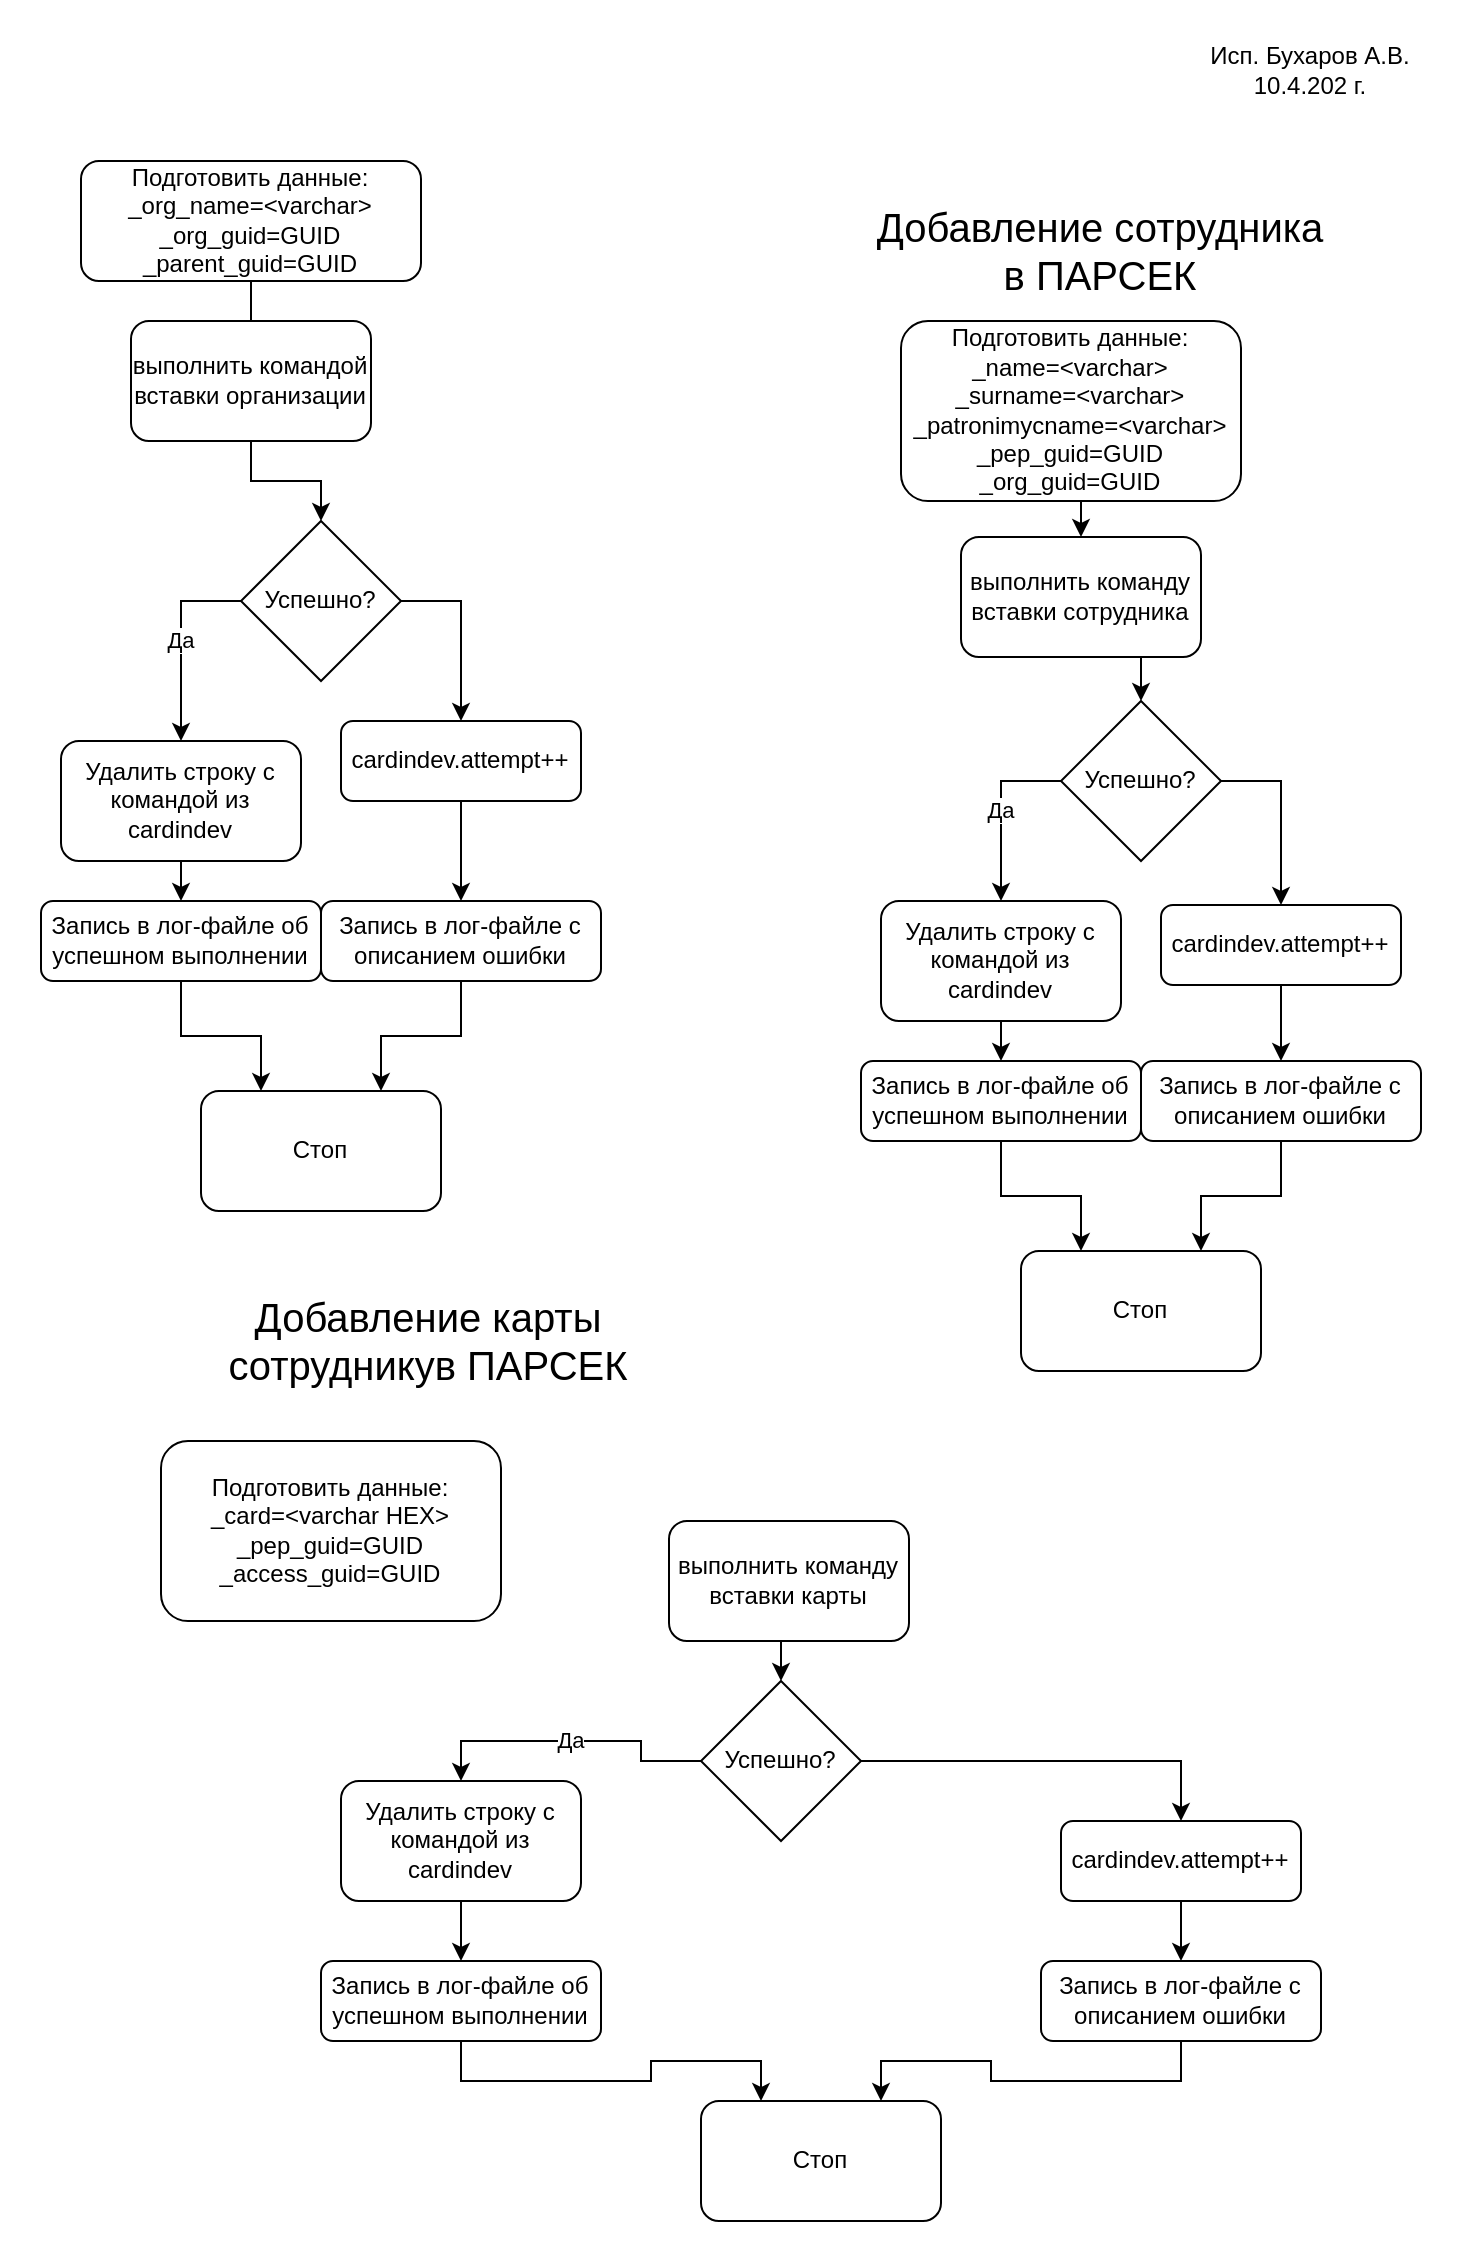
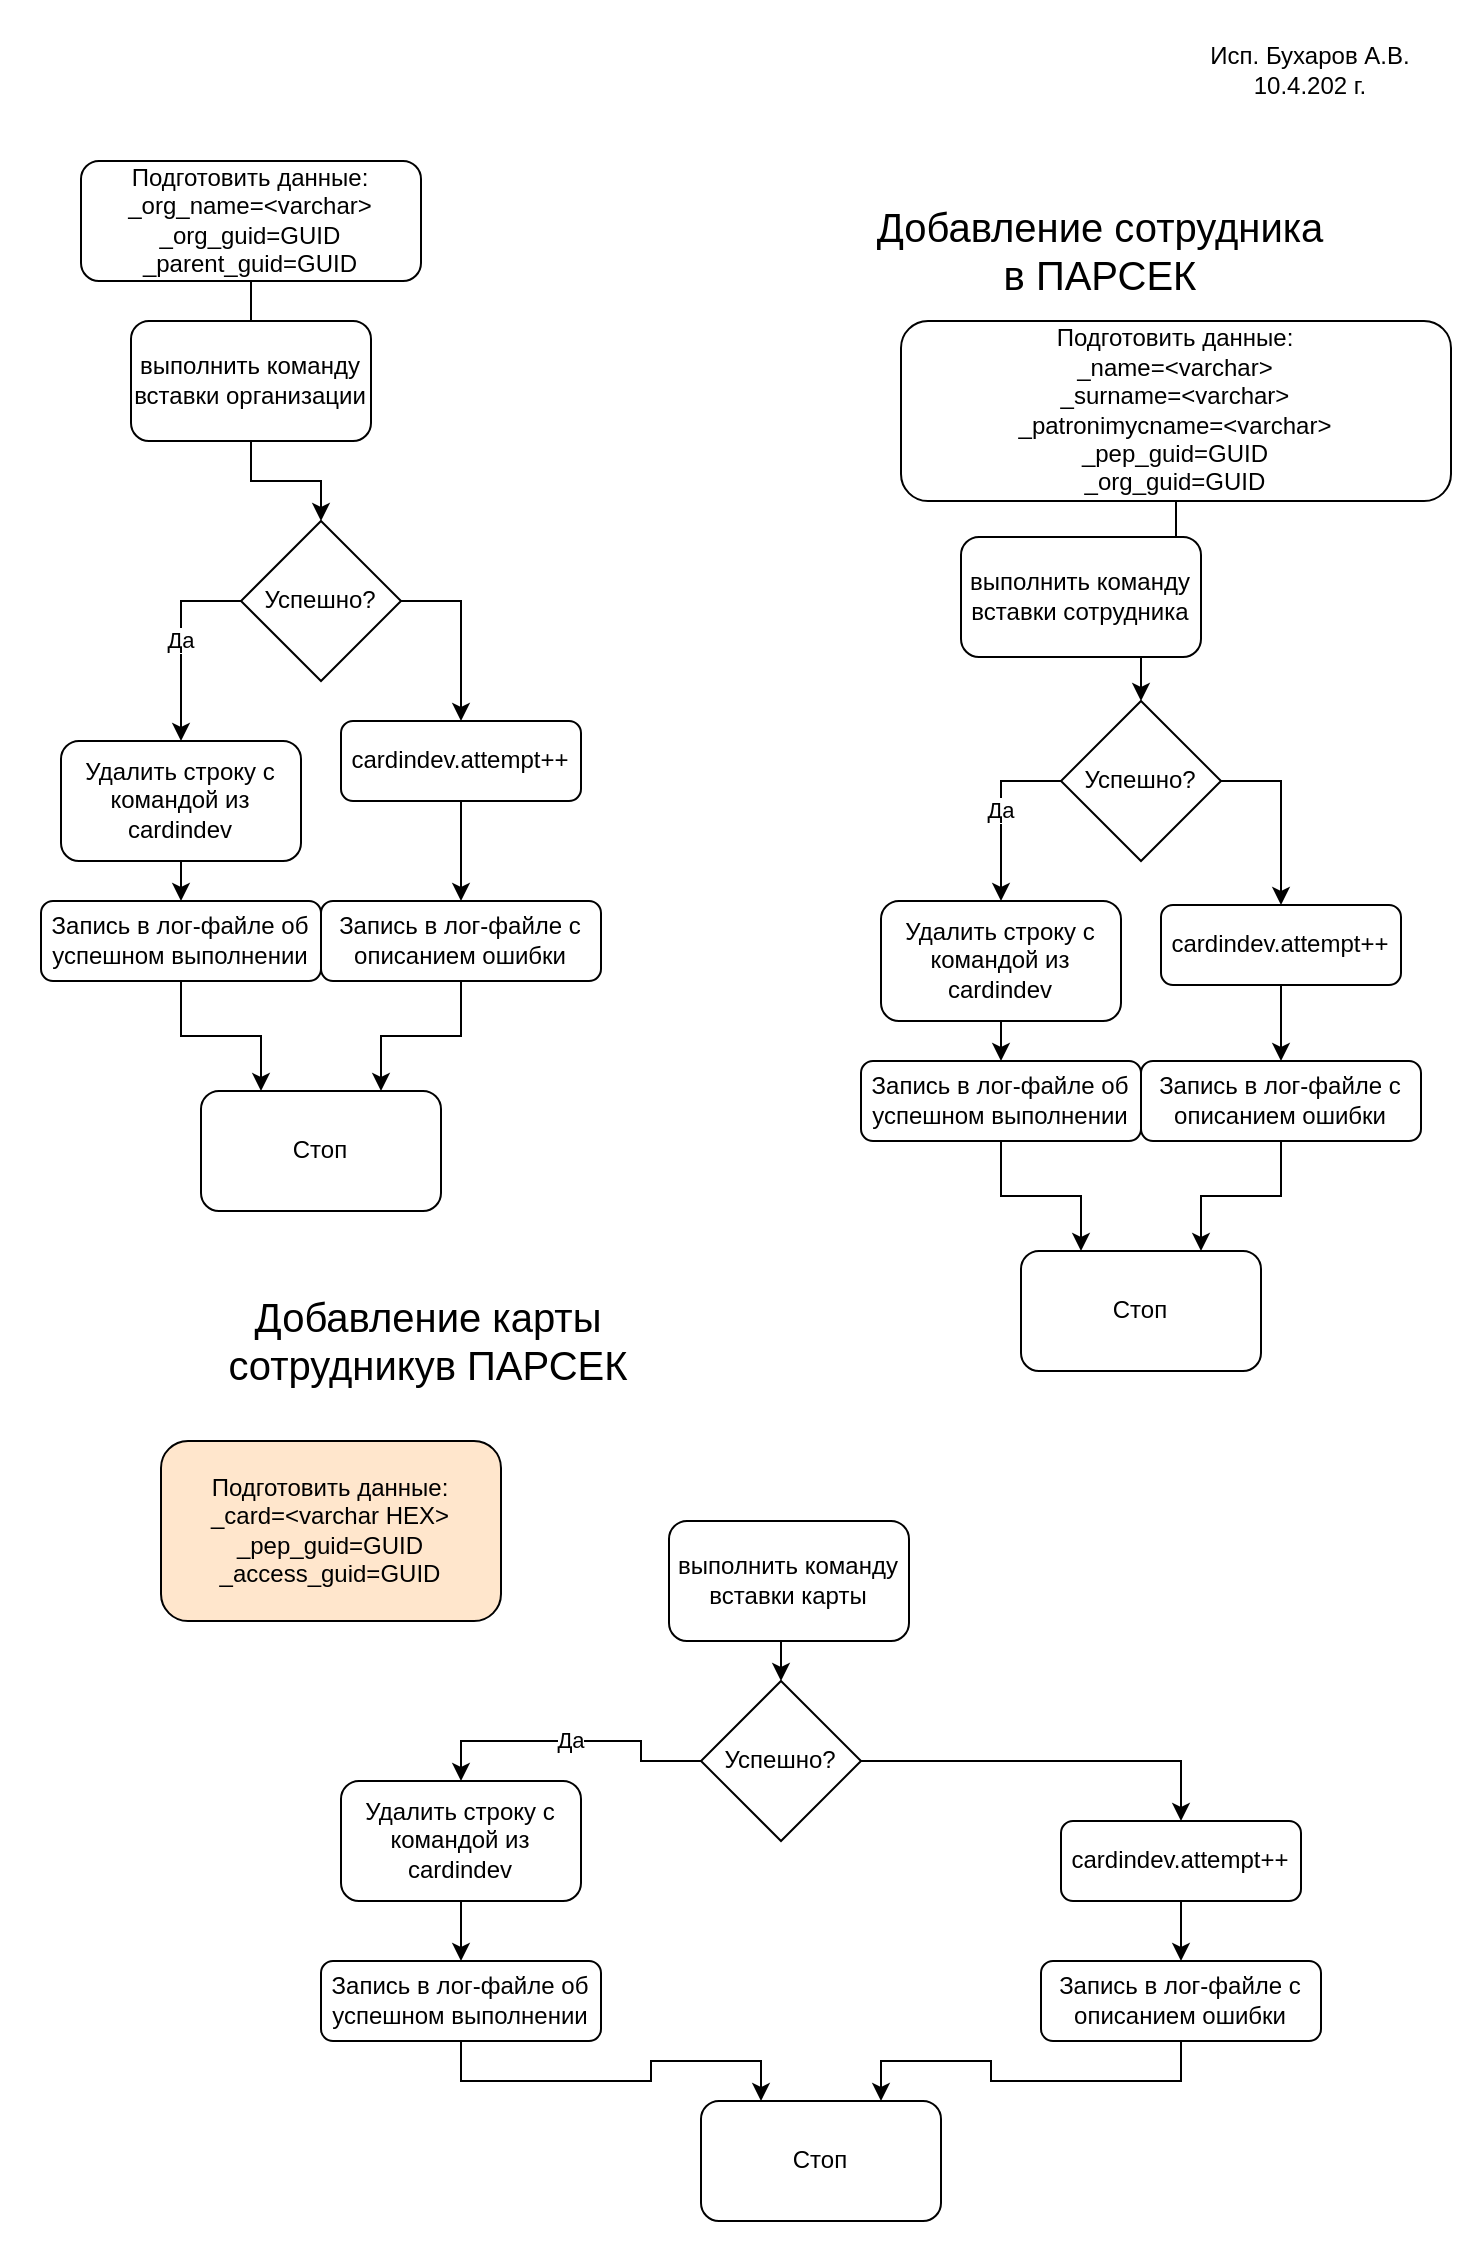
- <mxCell id="6" value="выполнить командой вставки организации" style="rounded=1;whiteSpace=wrap;html=1;" vertex="1" parent="1"><mxGeometry x="65" y="160" width="120" height="60" as="geometry" /></mxCell>
+ <mxCell id="6" value="выполнить команду вставки организации" style="rounded=1;whiteSpace=wrap;html=1;" vertex="1" parent="1"><mxGeometry x="65" y="160" width="120" height="60" as="geometry" /></mxCell>
- <mxCell id="21" value="&lt;div&gt;Подготовить данные:&lt;/div&gt;&lt;div&gt;_name=&amp;lt;varchar&amp;gt;&lt;/div&gt;&lt;div&gt;_surname=&amp;lt;varchar&amp;gt;&lt;/div&gt;&lt;div&gt;_patronimycname=&amp;lt;varchar&amp;gt;&lt;/div&gt;&lt;div&gt;_pep_guid=GUID&lt;/div&gt;&lt;div&gt;_org_guid=GUID&lt;/div&gt;" style="rounded=1;whiteSpace=wrap;html=1;" vertex="1" parent="1"><mxGeometry x="450" y="160" width="170" height="90" as="geometry" /></mxCell>
+ <mxCell id="21" value="&lt;div&gt;Подготовить данные:&lt;/div&gt;&lt;div&gt;_name=&amp;lt;varchar&amp;gt;&lt;/div&gt;&lt;div&gt;_surname=&amp;lt;varchar&amp;gt;&lt;/div&gt;&lt;div&gt;_patronimycname=&amp;lt;varchar&amp;gt;&lt;/div&gt;&lt;div&gt;_pep_guid=GUID&lt;/div&gt;&lt;div&gt;_org_guid=GUID&lt;/div&gt;" style="rounded=1;whiteSpace=wrap;html=1;" vertex="1" parent="1"><mxGeometry x="450" y="160" width="275" height="90" as="geometry" /></mxCell>
- <mxCell id="37" value="&lt;div&gt;Подготовить данные:&lt;/div&gt;&lt;div&gt;_card=&amp;lt;varchar HEX&amp;gt;&lt;/div&gt;_pep_guid=GUID&lt;div&gt;_access_guid=GUID&lt;/div&gt;" style="rounded=1;whiteSpace=wrap;html=1;" vertex="1" parent="1"><mxGeometry x="80" y="720" width="170" height="90" as="geometry" /></mxCell>
+ <mxCell id="37" value="&lt;div&gt;Подготовить данные:&lt;/div&gt;&lt;div&gt;_card=&amp;lt;varchar HEX&amp;gt;&lt;/div&gt;_pep_guid=GUID&lt;div&gt;_access_guid=GUID&lt;/div&gt;" style="rounded=1;whiteSpace=wrap;html=1;fillColor=#ffe6cc;" vertex="1" parent="1"><mxGeometry x="80" y="720" width="170" height="90" as="geometry" /></mxCell>
